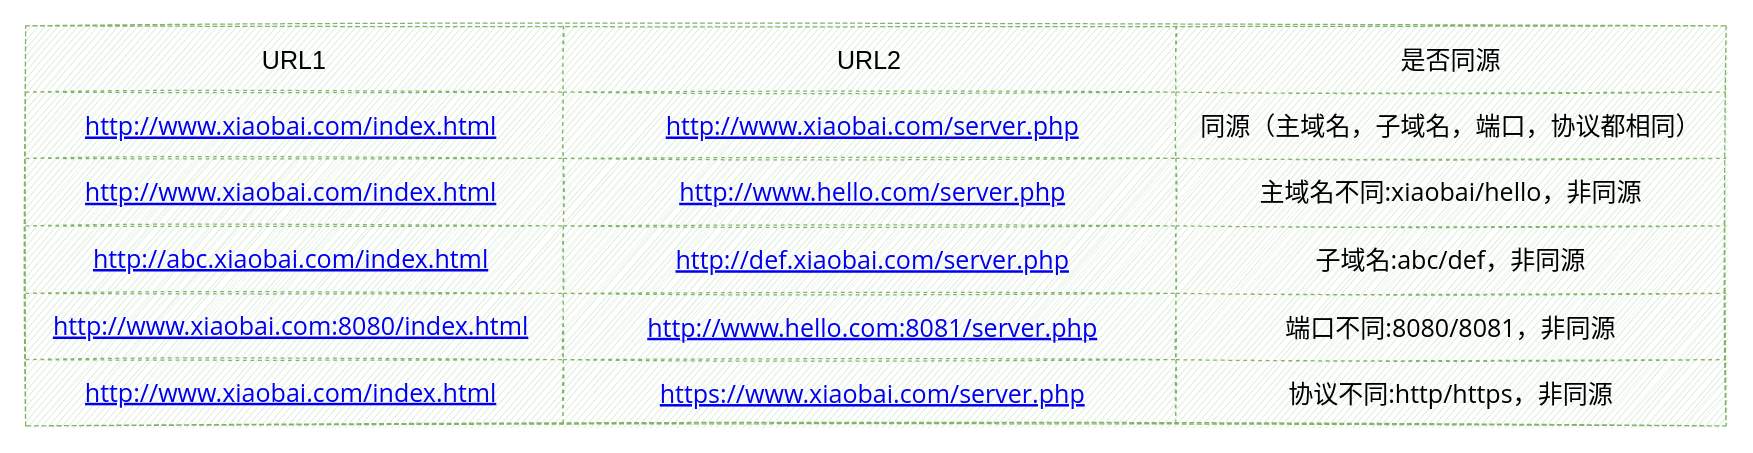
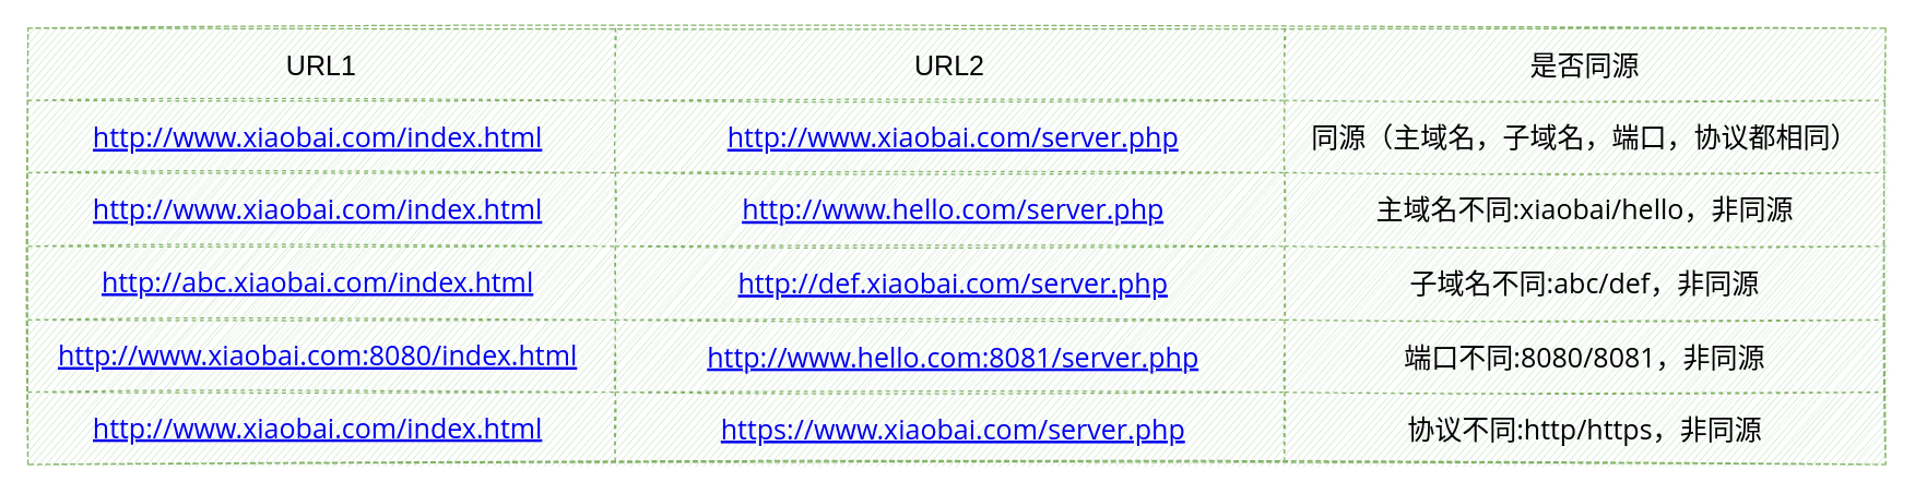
- <mxCell id="18" value="&lt;span style=&quot;font-family: &amp;quot;open sans&amp;quot;, &amp;quot;clear sans&amp;quot;, &amp;quot;helvetica neue&amp;quot;, helvetica, arial, sans-serif; font-size: 20px;&quot;&gt;子域名:abc/def，非同源&lt;/span&gt;" style="shape=partialRectangle;html=1;whiteSpace=wrap;connectable=0;overflow=hidden;fillColor=none;top=0;left=0;bottom=0;right=0;strokeColor=#788AA3;labelBackgroundColor=none;fontSize=20;sketch=1;fontStyle=0;fillStyle=auto;labelBorderColor=none;" parent="15" vertex="1"><mxGeometry x="920" width="440" height="54" as="geometry" /></mxCell>
+ <mxCell id="18" value="&lt;span style=&quot;font-family: &amp;quot;open sans&amp;quot;, &amp;quot;clear sans&amp;quot;, &amp;quot;helvetica neue&amp;quot;, helvetica, arial, sans-serif; font-size: 20px;&quot;&gt;子域名不同:abc/def，非同源&lt;/span&gt;" style="shape=partialRectangle;html=1;whiteSpace=wrap;connectable=0;overflow=hidden;fillColor=none;top=0;left=0;bottom=0;right=0;strokeColor=#788AA3;labelBackgroundColor=none;fontSize=20;sketch=1;fontStyle=0;fillStyle=auto;labelBorderColor=none;" parent="15" vertex="1"><mxGeometry x="920" width="440" height="54" as="geometry" /></mxCell>
